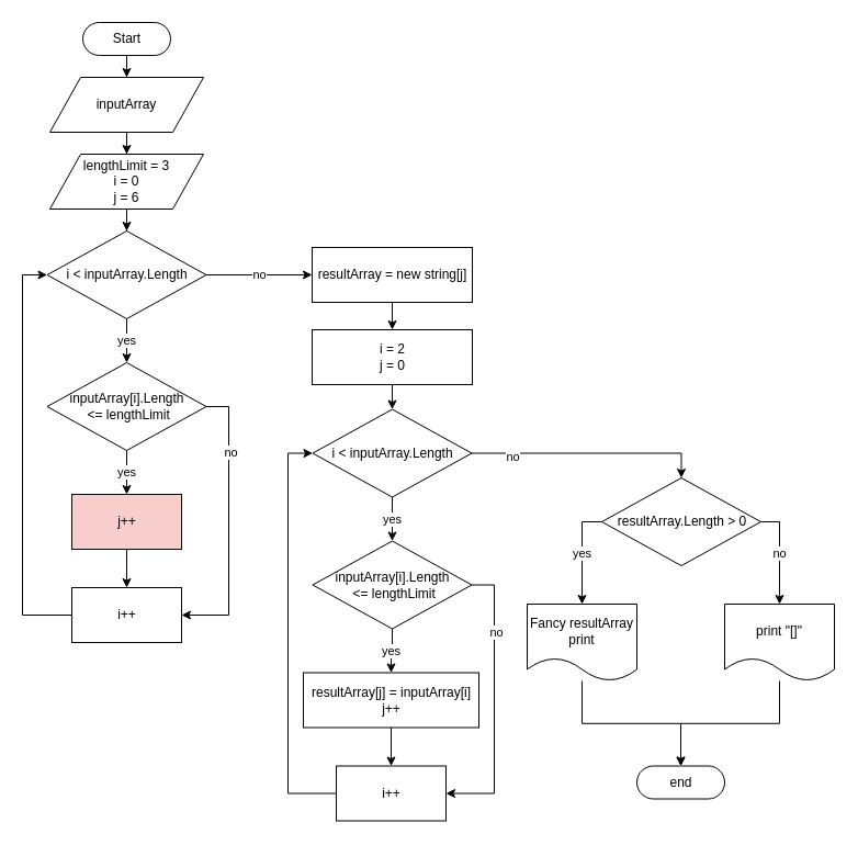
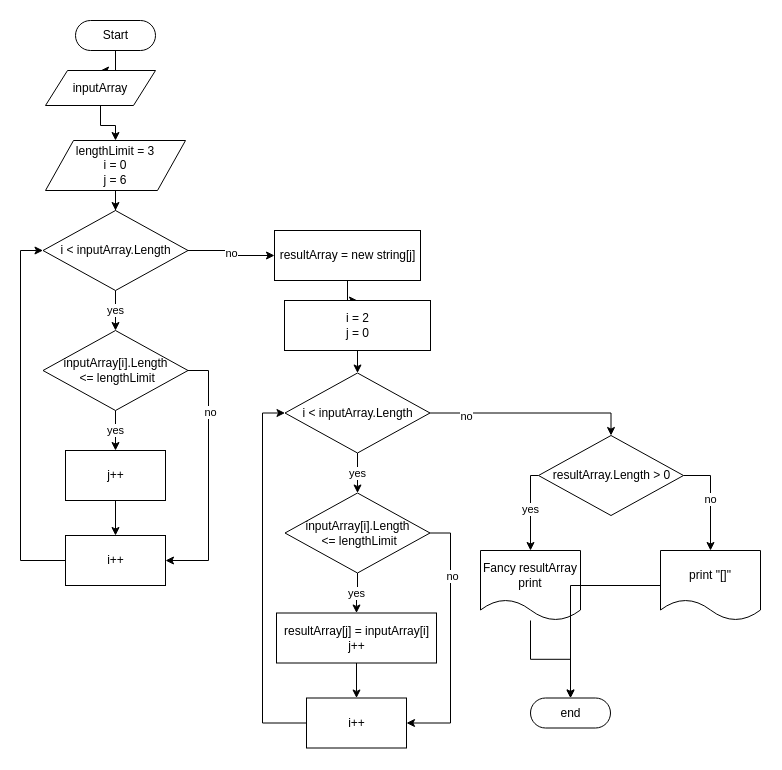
- <mxCell id="5" value="inputArray" style="shape=parallelogram;perimeter=parallelogramPerimeter;whiteSpace=wrap;html=1;dashed=0;" vertex="1" parent="1"><mxGeometry x="45" y="70" width="140" height="50" as="geometry" /></mxCell>
+ <mxCell id="5" value="inputArray" style="shape=parallelogram;perimeter=parallelogramPerimeter;whiteSpace=wrap;html=1;dashed=0;" vertex="1" parent="1"><mxGeometry x="45" y="70" width="110" height="35" as="geometry" /></mxCell>
- <mxCell id="20" value="resultArray = new string[j]" style="html=1;dashed=0;whitespace=wrap;" vertex="1" parent="1"><mxGeometry x="284" y="225" width="146" height="50" as="geometry" /></mxCell>
+ <mxCell id="20" value="resultArray = new string[j]" style="html=1;dashed=0;whitespace=wrap;" vertex="1" parent="1"><mxGeometry x="274" y="230" width="146" height="50" as="geometry" /></mxCell>
- <mxCell id="16" value="j++" style="html=1;dashed=0;whitespace=wrap;fillColor=#f8cecc;" vertex="1" parent="1"><mxGeometry x="65" y="450" width="100" height="50" as="geometry" /></mxCell>
+ <mxCell id="16" value="j++" style="html=1;dashed=0;whitespace=wrap;" vertex="1" parent="1"><mxGeometry x="65" y="450" width="100" height="50" as="geometry" /></mxCell>
- <mxCell id="37" value="resultArray.Length &amp;gt; 0" style="shape=rhombus;html=1;dashed=0;whitespace=wrap;perimeter=rhombusPerimeter;" vertex="1" parent="1"><mxGeometry x="548" y="435" width="145" height="80" as="geometry" /></mxCell>
+ <mxCell id="37" value="resultArray.Length &amp;gt; 0" style="shape=rhombus;html=1;dashed=0;whitespace=wrap;perimeter=rhombusPerimeter;" vertex="1" parent="1"><mxGeometry x="538" y="435" width="145" height="80" as="geometry" /></mxCell>
- <mxCell id="42" value="end" style="html=1;dashed=0;whitespace=wrap;shape=mxgraph.dfd.start" vertex="1" parent="1"><mxGeometry x="580" y="697.5" width="80" height="30" as="geometry" /></mxCell>
+ <mxCell id="42" value="end" style="html=1;dashed=0;whitespace=wrap;shape=mxgraph.dfd.start" vertex="1" parent="1"><mxGeometry x="530" y="697.5" width="80" height="30" as="geometry" /></mxCell>
